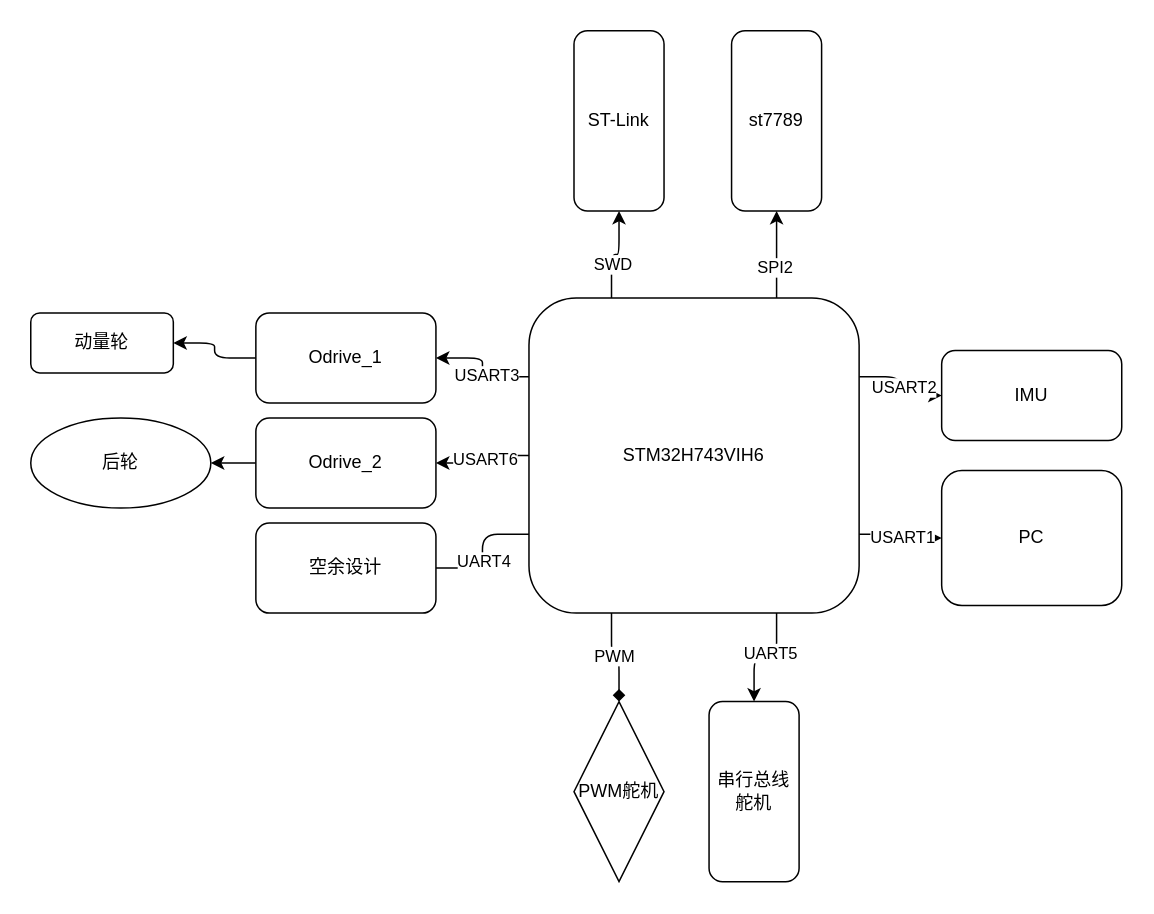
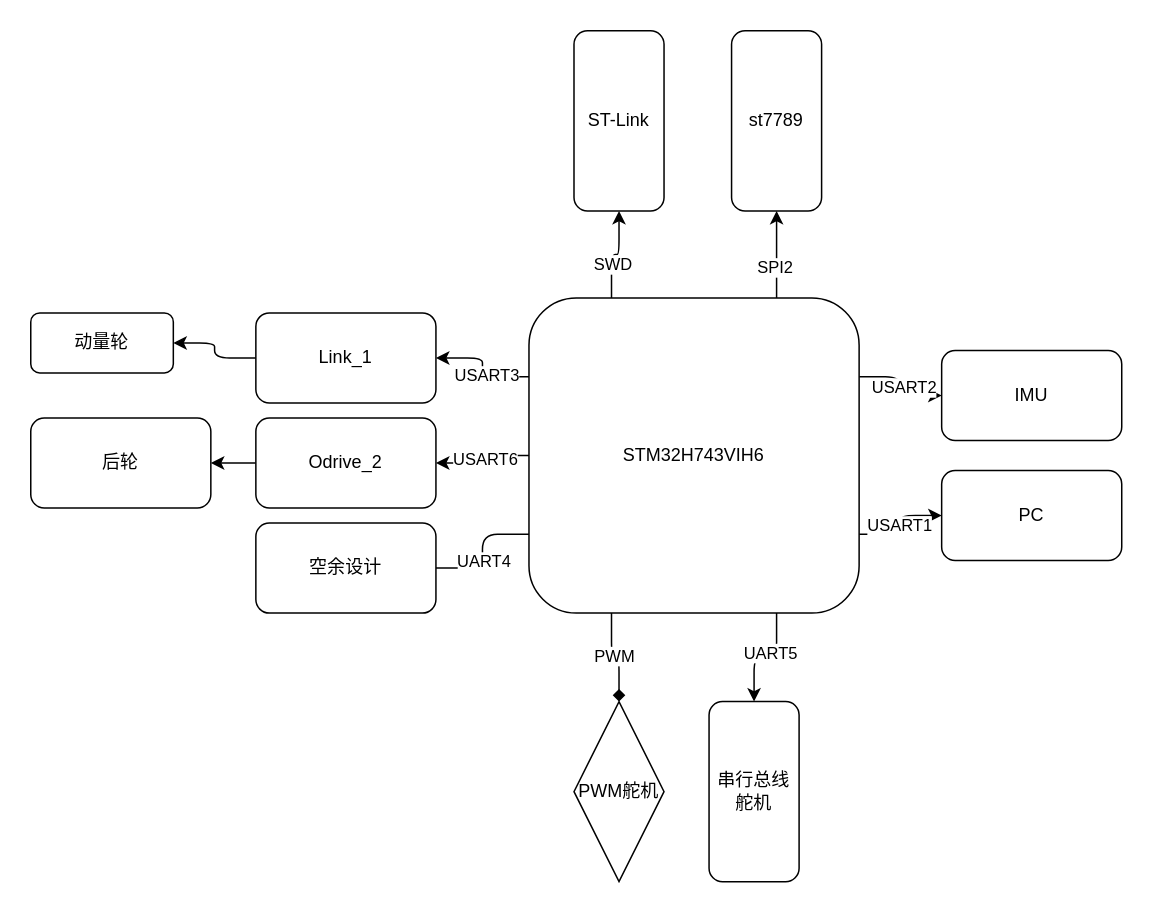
- <mxCell id="22" value="Odrive_1" style="rounded=1;whiteSpace=wrap;html=1;labelBackgroundColor=none;" parent="1" vertex="1"><mxGeometry x="170" y="208" width="120" height="60" as="geometry" /></mxCell>
+ <mxCell id="22" value="Link_1" style="rounded=1;whiteSpace=wrap;html=1;labelBackgroundColor=none;" parent="1" vertex="1"><mxGeometry x="170" y="208" width="120" height="60" as="geometry" /></mxCell>
- <mxCell id="29" value="后轮" style="ellipse;whiteSpace=wrap;html=1;labelBackgroundColor=none;" parent="1" vertex="1"><mxGeometry x="20" y="278" width="120" height="60" as="geometry" /></mxCell>
+ <mxCell id="29" value="后轮" style="whiteSpace=wrap;html=1;rounded=1;labelBackgroundColor=none;" parent="1" vertex="1"><mxGeometry x="20" y="278" width="120" height="60" as="geometry" /></mxCell>
- <mxCell id="25" value="PC" style="rounded=1;whiteSpace=wrap;html=1;labelBackgroundColor=none;" parent="1" vertex="1"><mxGeometry x="627" y="313" width="120" height="90" as="geometry" /></mxCell>
+ <mxCell id="25" value="PC" style="rounded=1;whiteSpace=wrap;html=1;labelBackgroundColor=none;" parent="1" vertex="1"><mxGeometry x="627" y="313" width="120" height="60" as="geometry" /></mxCell>
